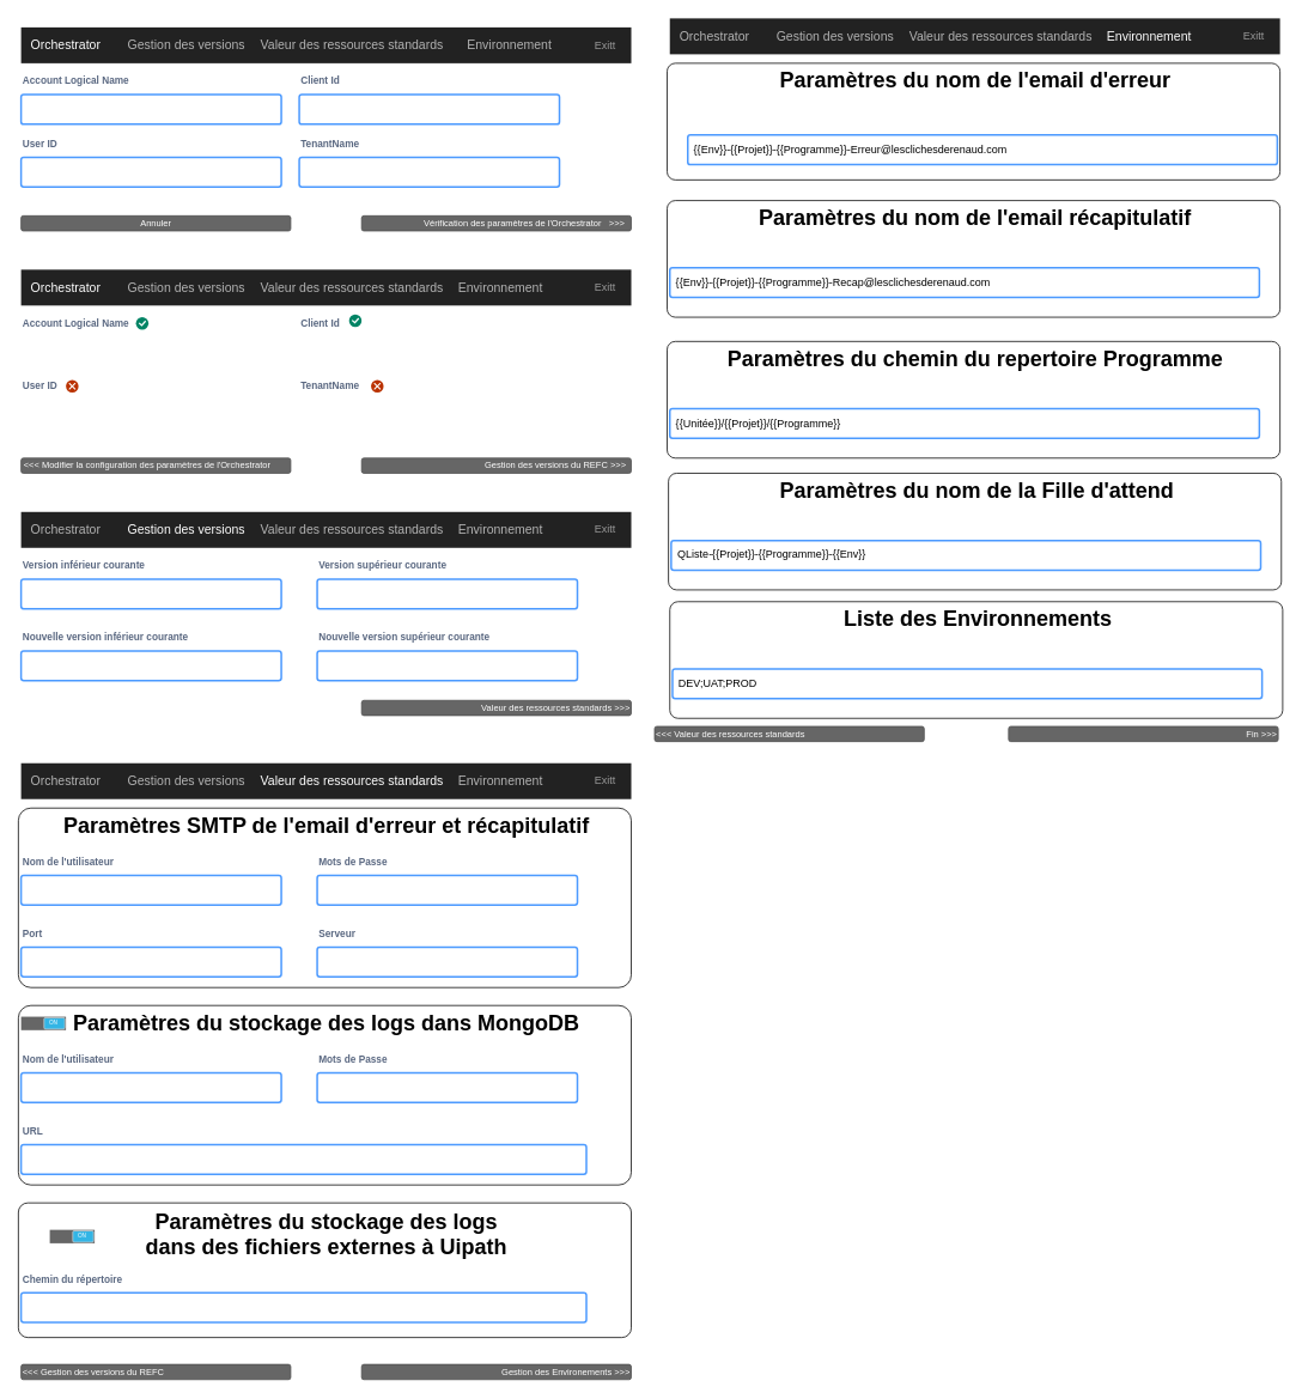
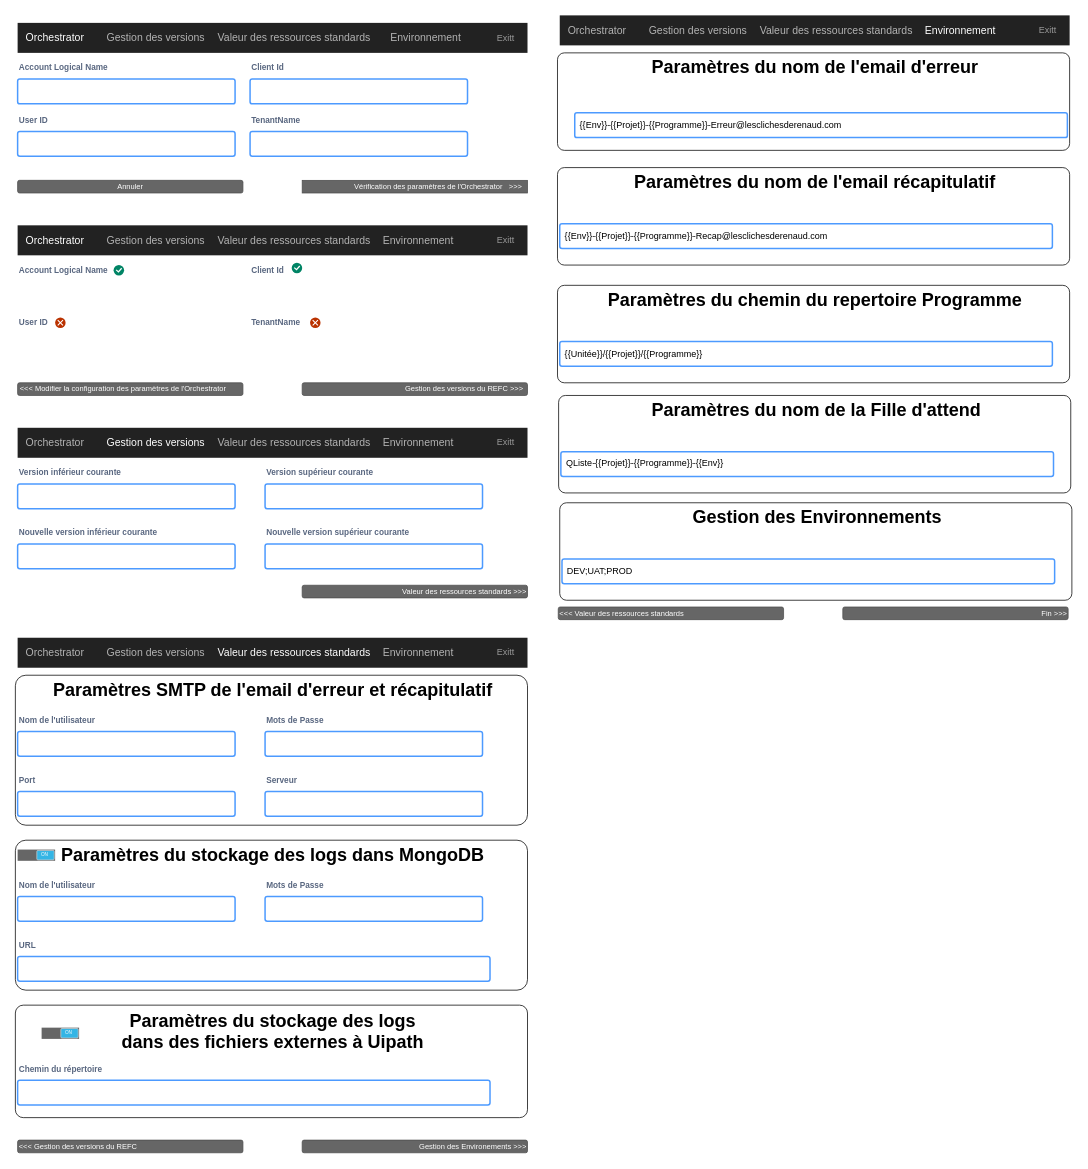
- <mxCell id="16" value="&amp;nbsp; &amp;nbsp; &amp;nbsp; &amp;nbsp; &amp;nbsp; &amp;nbsp; &amp;nbsp; &amp;nbsp; &amp;nbsp; &amp;nbsp; &amp;nbsp; Vérification des paramètres de l'Orchestrator&amp;nbsp; &amp;nbsp;&amp;gt;&amp;gt;&amp;gt;" style="rounded=1;html=1;shadow=0;dashed=0;whiteSpace=wrap;fontSize=10;fillColor=#666666;align=center;strokeColor=#4D4D4D;fontColor=#ffffff;" vertex="1" parent="1"><mxGeometry x="402.5" y="240" width="300.5" height="16.88" as="geometry" /></mxCell>
+ <mxCell id="16" value="&amp;nbsp; &amp;nbsp; &amp;nbsp; &amp;nbsp; &amp;nbsp; &amp;nbsp; &amp;nbsp; &amp;nbsp; &amp;nbsp; &amp;nbsp; &amp;nbsp; Vérification des paramètres de l'Orchestrator&amp;nbsp; &amp;nbsp;&amp;gt;&amp;gt;&amp;gt;" style="html=1;shadow=0;dashed=0;whiteSpace=wrap;fontSize=10;fillColor=#666666;align=center;strokeColor=#4D4D4D;fontColor=#ffffff;rounded=0;" vertex="1" parent="1"><mxGeometry x="402.5" y="240" width="300.5" height="16.88" as="geometry" /></mxCell>
- <mxCell id="103" value="Liste des Environnements" style="text;strokeColor=none;fillColor=none;html=1;fontSize=24;fontStyle=1;verticalAlign=middle;align=center;" vertex="1" parent="1"><mxGeometry x="749" y="670" width="680" height="40" as="geometry" /></mxCell>
+ <mxCell id="103" value="Gestion des Environnements" style="text;strokeColor=none;fillColor=none;html=1;fontSize=24;fontStyle=1;verticalAlign=middle;align=center;" vertex="1" parent="1"><mxGeometry x="749" y="670" width="680" height="40" as="geometry" /></mxCell>
- <mxCell id="89" value="&lt;span style=&quot;text-align: right&quot;&gt;&amp;lt;&amp;lt;&amp;lt; Valeur des ressources standards&lt;/span&gt;" style="rounded=1;html=1;shadow=0;dashed=0;whiteSpace=wrap;fontSize=10;fillColor=#666666;align=left;strokeColor=#4D4D4D;fontColor=#ffffff;" vertex="1" parent="1"><mxGeometry x="729" y="809" width="300.5" height="16.88" as="geometry" /></mxCell>
+ <mxCell id="89" value="&lt;span style=&quot;text-align: right&quot;&gt;&amp;lt;&amp;lt;&amp;lt; Valeur des ressources standards&lt;/span&gt;" style="rounded=1;html=1;shadow=0;dashed=0;whiteSpace=wrap;fontSize=10;fillColor=#666666;align=left;strokeColor=#4D4D4D;fontColor=#ffffff;" vertex="1" parent="1"><mxGeometry x="744" y="809" width="300.5" height="16.88" as="geometry" /></mxCell>
